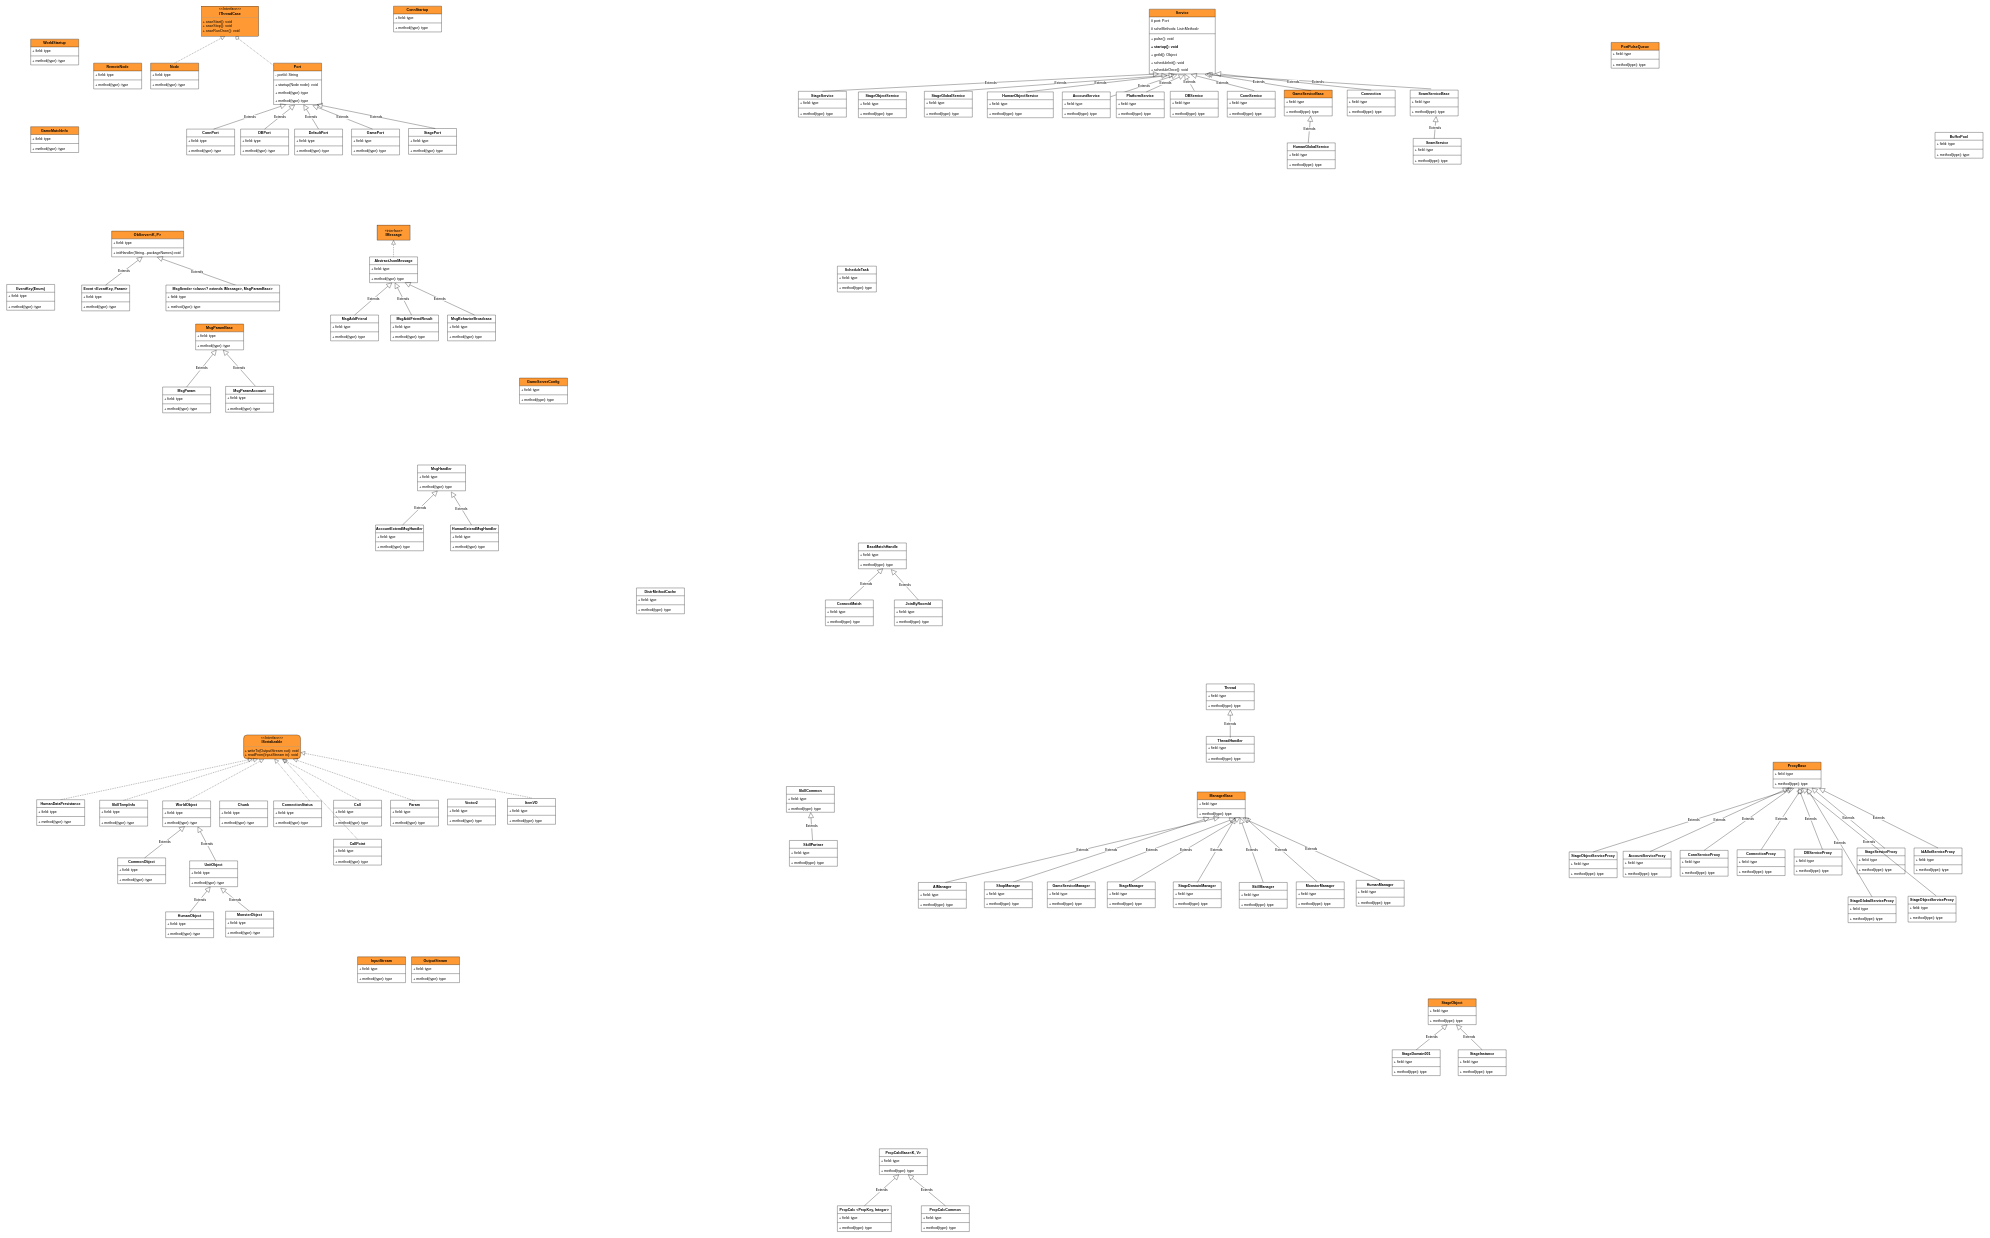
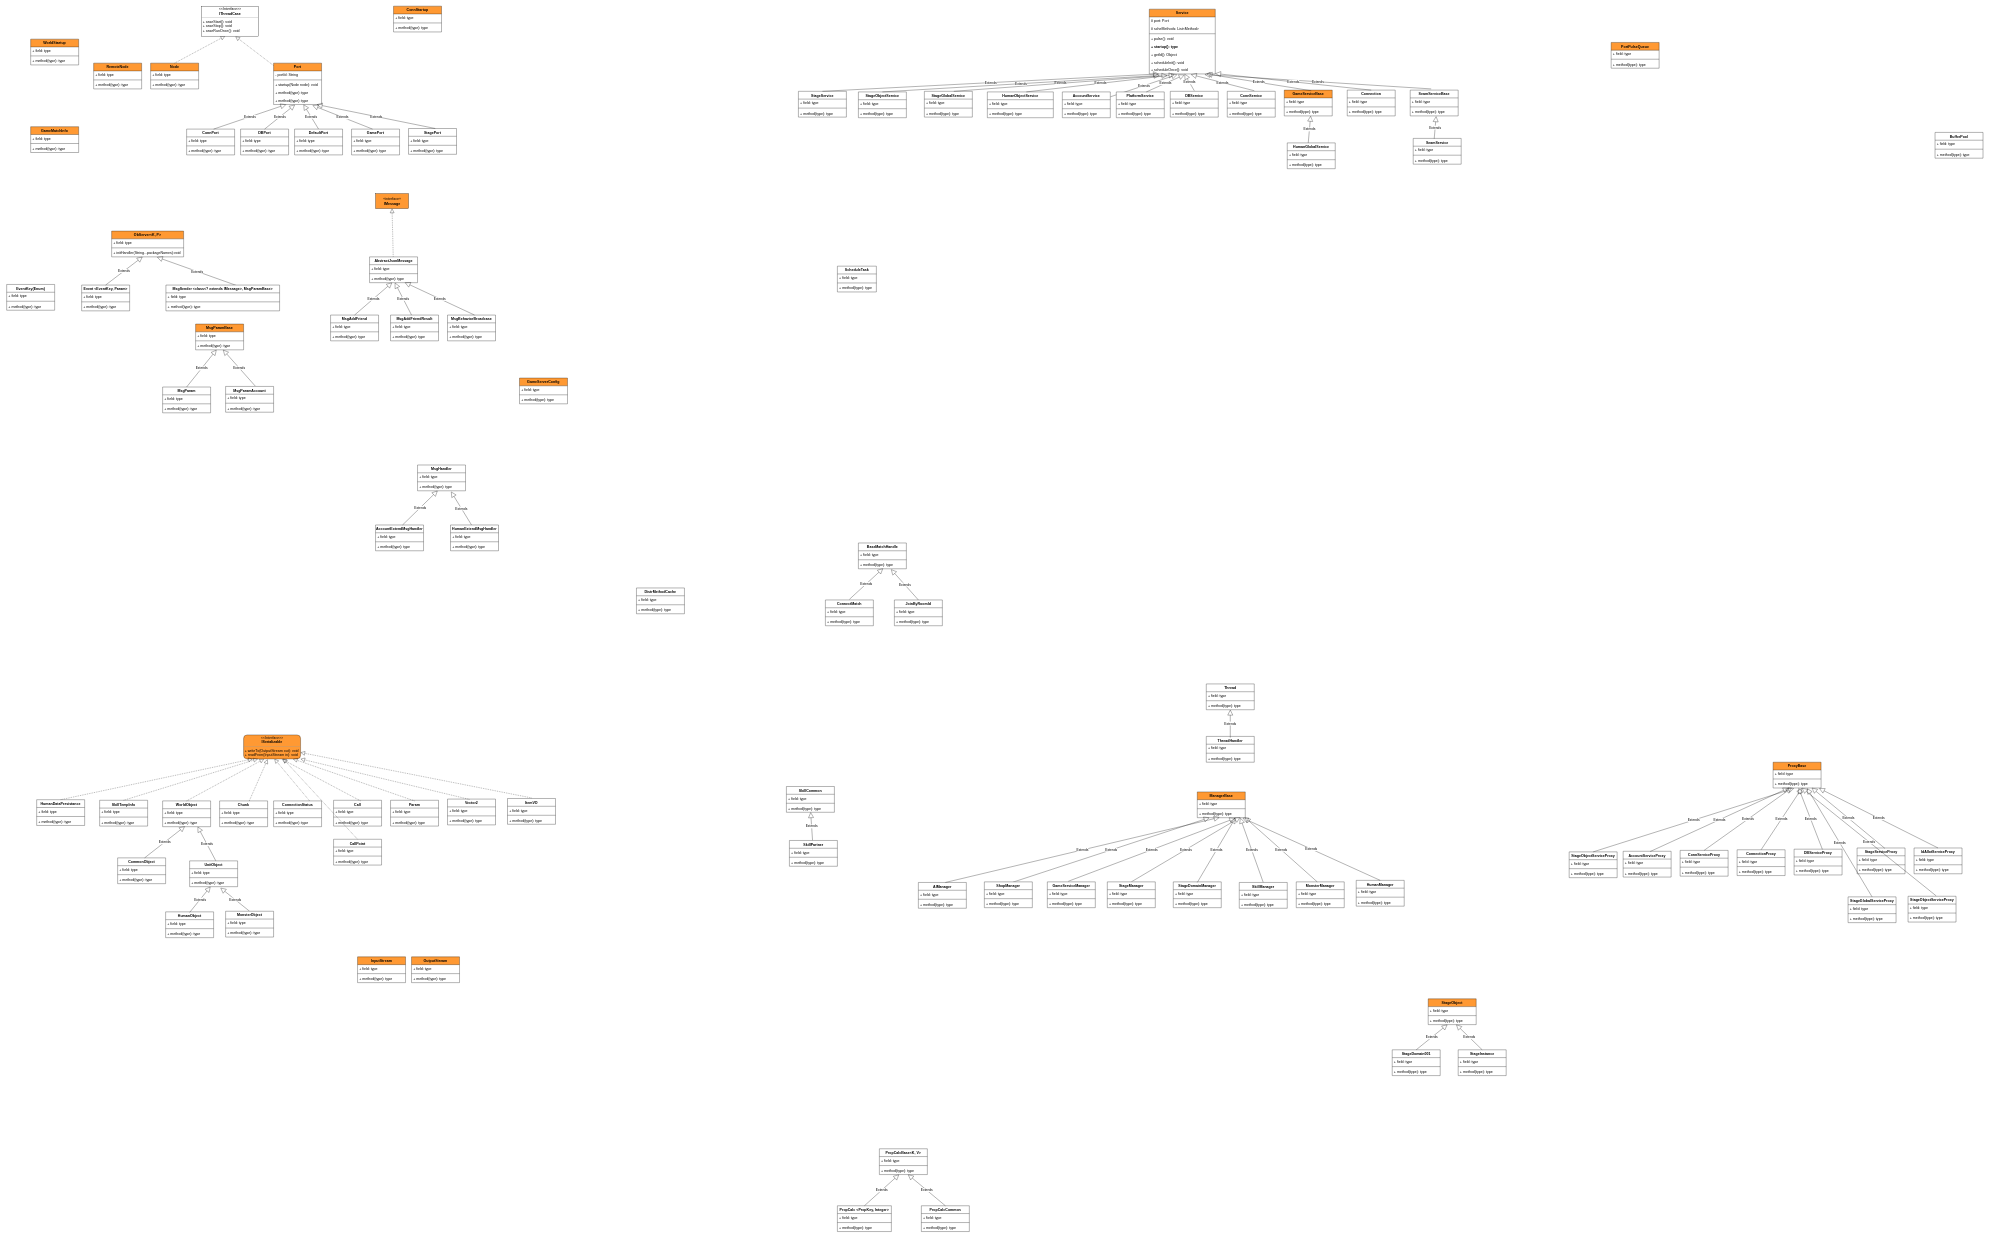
- <mxCell id="174" value="&lt;p style=&quot;margin: 0px ; margin-top: 4px ; text-align: center&quot;&gt;&lt;i&gt;&amp;lt;&amp;lt;Interface&amp;gt;&amp;gt;&lt;/i&gt;&lt;br&gt;&lt;b&gt;IThreadCase&lt;/b&gt;&lt;/p&gt;&lt;hr size=&quot;1&quot;&gt;&lt;p style=&quot;margin: 0px ; margin-left: 4px&quot;&gt;+ caseStart(): void&lt;br&gt;+ caseStop(): void&lt;/p&gt;&lt;p style=&quot;margin: 0px ; margin-left: 4px&quot;&gt;+ caseRunOnce(): void&lt;/p&gt;&lt;p style=&quot;margin: 0px ; margin-left: 4px&quot;&gt;&lt;br&gt;&lt;/p&gt;&lt;p style=&quot;margin: 0px ; margin-left: 4px&quot;&gt;&lt;br&gt;&lt;/p&gt;" style="verticalAlign=top;align=left;overflow=fill;fontSize=12;fontFamily=Helvetica;html=1;fillColor=#FF9933;" parent="1" vertex="1"><mxGeometry x="670" y="20" width="190" height="100" as="geometry" /></mxCell>
+ <mxCell id="174" value="&lt;p style=&quot;margin: 0px ; margin-top: 4px ; text-align: center&quot;&gt;&lt;i&gt;&amp;lt;&amp;lt;Interface&amp;gt;&amp;gt;&lt;/i&gt;&lt;br&gt;&lt;b&gt;IThreadCase&lt;/b&gt;&lt;/p&gt;&lt;hr size=&quot;1&quot;&gt;&lt;p style=&quot;margin: 0px ; margin-left: 4px&quot;&gt;+ caseStart(): void&lt;br&gt;+ caseStop(): void&lt;/p&gt;&lt;p style=&quot;margin: 0px ; margin-left: 4px&quot;&gt;+ caseRunOnce(): void&lt;/p&gt;&lt;p style=&quot;margin: 0px ; margin-left: 4px&quot;&gt;&lt;br&gt;&lt;/p&gt;&lt;p style=&quot;margin: 0px ; margin-left: 4px&quot;&gt;&lt;br&gt;&lt;/p&gt;" style="verticalAlign=top;align=left;overflow=fill;fontSize=12;fontFamily=Helvetica;html=1;fillColor=#ffffff;" parent="1" vertex="1"><mxGeometry x="670" y="20" width="190" height="100" as="geometry" /></mxCell>
- <mxCell id="6" value="" style="endArrow=diamond;dashed=1;endFill=0;endSize=12;html=1;entryX=0.595;entryY=1.013;entryDx=0;entryDy=0;entryPerimeter=0;" parent="1" source="13" target="174" edge="1"><mxGeometry width="160" relative="1" as="geometry"><mxPoint x="840" y="240" as="sourcePoint" /><mxPoint x="792.184" y="120" as="targetPoint" /></mxGeometry></mxCell>
+ <mxCell id="6" value="" style="endArrow=block;dashed=1;endFill=0;endSize=12;html=1;entryX=0.595;entryY=1.013;entryDx=0;entryDy=0;entryPerimeter=0;" parent="1" source="13" target="174" edge="1"><mxGeometry width="160" relative="1" as="geometry"><mxPoint x="840" y="240" as="sourcePoint" /><mxPoint x="792.184" y="120" as="targetPoint" /></mxGeometry></mxCell>
- <mxCell id="83" value="+ startup(): void" style="text;strokeColor=none;fillColor=none;align=left;verticalAlign=top;spacingLeft=4;spacingRight=4;overflow=hidden;rotatable=0;points=[[0,0.5],[1,0.5]];portConstraint=eastwest;fontStyle=1" parent="78" vertex="1"><mxGeometry y="112" width="220" height="26" as="geometry" /></mxCell>
+ <mxCell id="83" value="+ startup(): type" style="text;strokeColor=none;fillColor=none;align=left;verticalAlign=top;spacingLeft=4;spacingRight=4;overflow=hidden;rotatable=0;points=[[0,0.5],[1,0.5]];portConstraint=eastwest;fontStyle=1" parent="78" vertex="1"><mxGeometry y="112" width="220" height="26" as="geometry" /></mxCell>
+ <mxCell id="227" value="Extends" style="endArrow=block;endSize=16;endFill=0;html=1;entryX=0.155;entryY=1.192;entryDx=0;entryDy=0;exitX=0.5;exitY=0;exitDx=0;exitDy=0;entryPerimeter=0;" parent="1" source="61" target="86" edge="1"><mxGeometry width="160" relative="1" as="geometry"><mxPoint x="2940" y="300" as="sourcePoint" /><mxPoint x="3100" y="300" as="targetPoint" /></mxGeometry></mxCell>
- <mxCell id="55" value="«interface»&lt;br&gt;&lt;b&gt;IMessage&lt;/b&gt;" style="html=1;fillColor=#FF9933;" parent="1" vertex="1"><mxGeometry x="1255" y="750" width="110" height="50" as="geometry" /></mxCell>
+ <mxCell id="55" value="«interface»&lt;br&gt;&lt;b&gt;IMessage&lt;/b&gt;" style="html=1;fillColor=#FF9933;" parent="1" vertex="1"><mxGeometry x="1250" y="645" width="110" height="50" as="geometry" /></mxCell>
+ <mxCell id="168" value="" style="endArrow=block;dashed=1;endFill=0;endSize=12;html=1;entryX=0.421;entryY=1.021;entryDx=0;entryDy=0;entryPerimeter=0;" parent="1" source="257" target="256" edge="1"><mxGeometry width="160" relative="1" as="geometry"><mxPoint x="860" y="2660" as="sourcePoint" /><mxPoint x="787" y="2580.35" as="targetPoint" /></mxGeometry></mxCell>
+ <mxCell id="279" value="" style="endArrow=block;dashed=1;endFill=0;endSize=12;html=1;entryX=1;entryY=1;entryDx=0;entryDy=0;exitX=0.456;exitY=0.012;exitDx=0;exitDy=0;exitPerimeter=0;" parent="1" source="275" target="256" edge="1"><mxGeometry width="160" relative="1" as="geometry"><mxPoint x="1550" y="2660" as="sourcePoint" /><mxPoint x="1710" y="2660" as="targetPoint" /></mxGeometry></mxCell>
